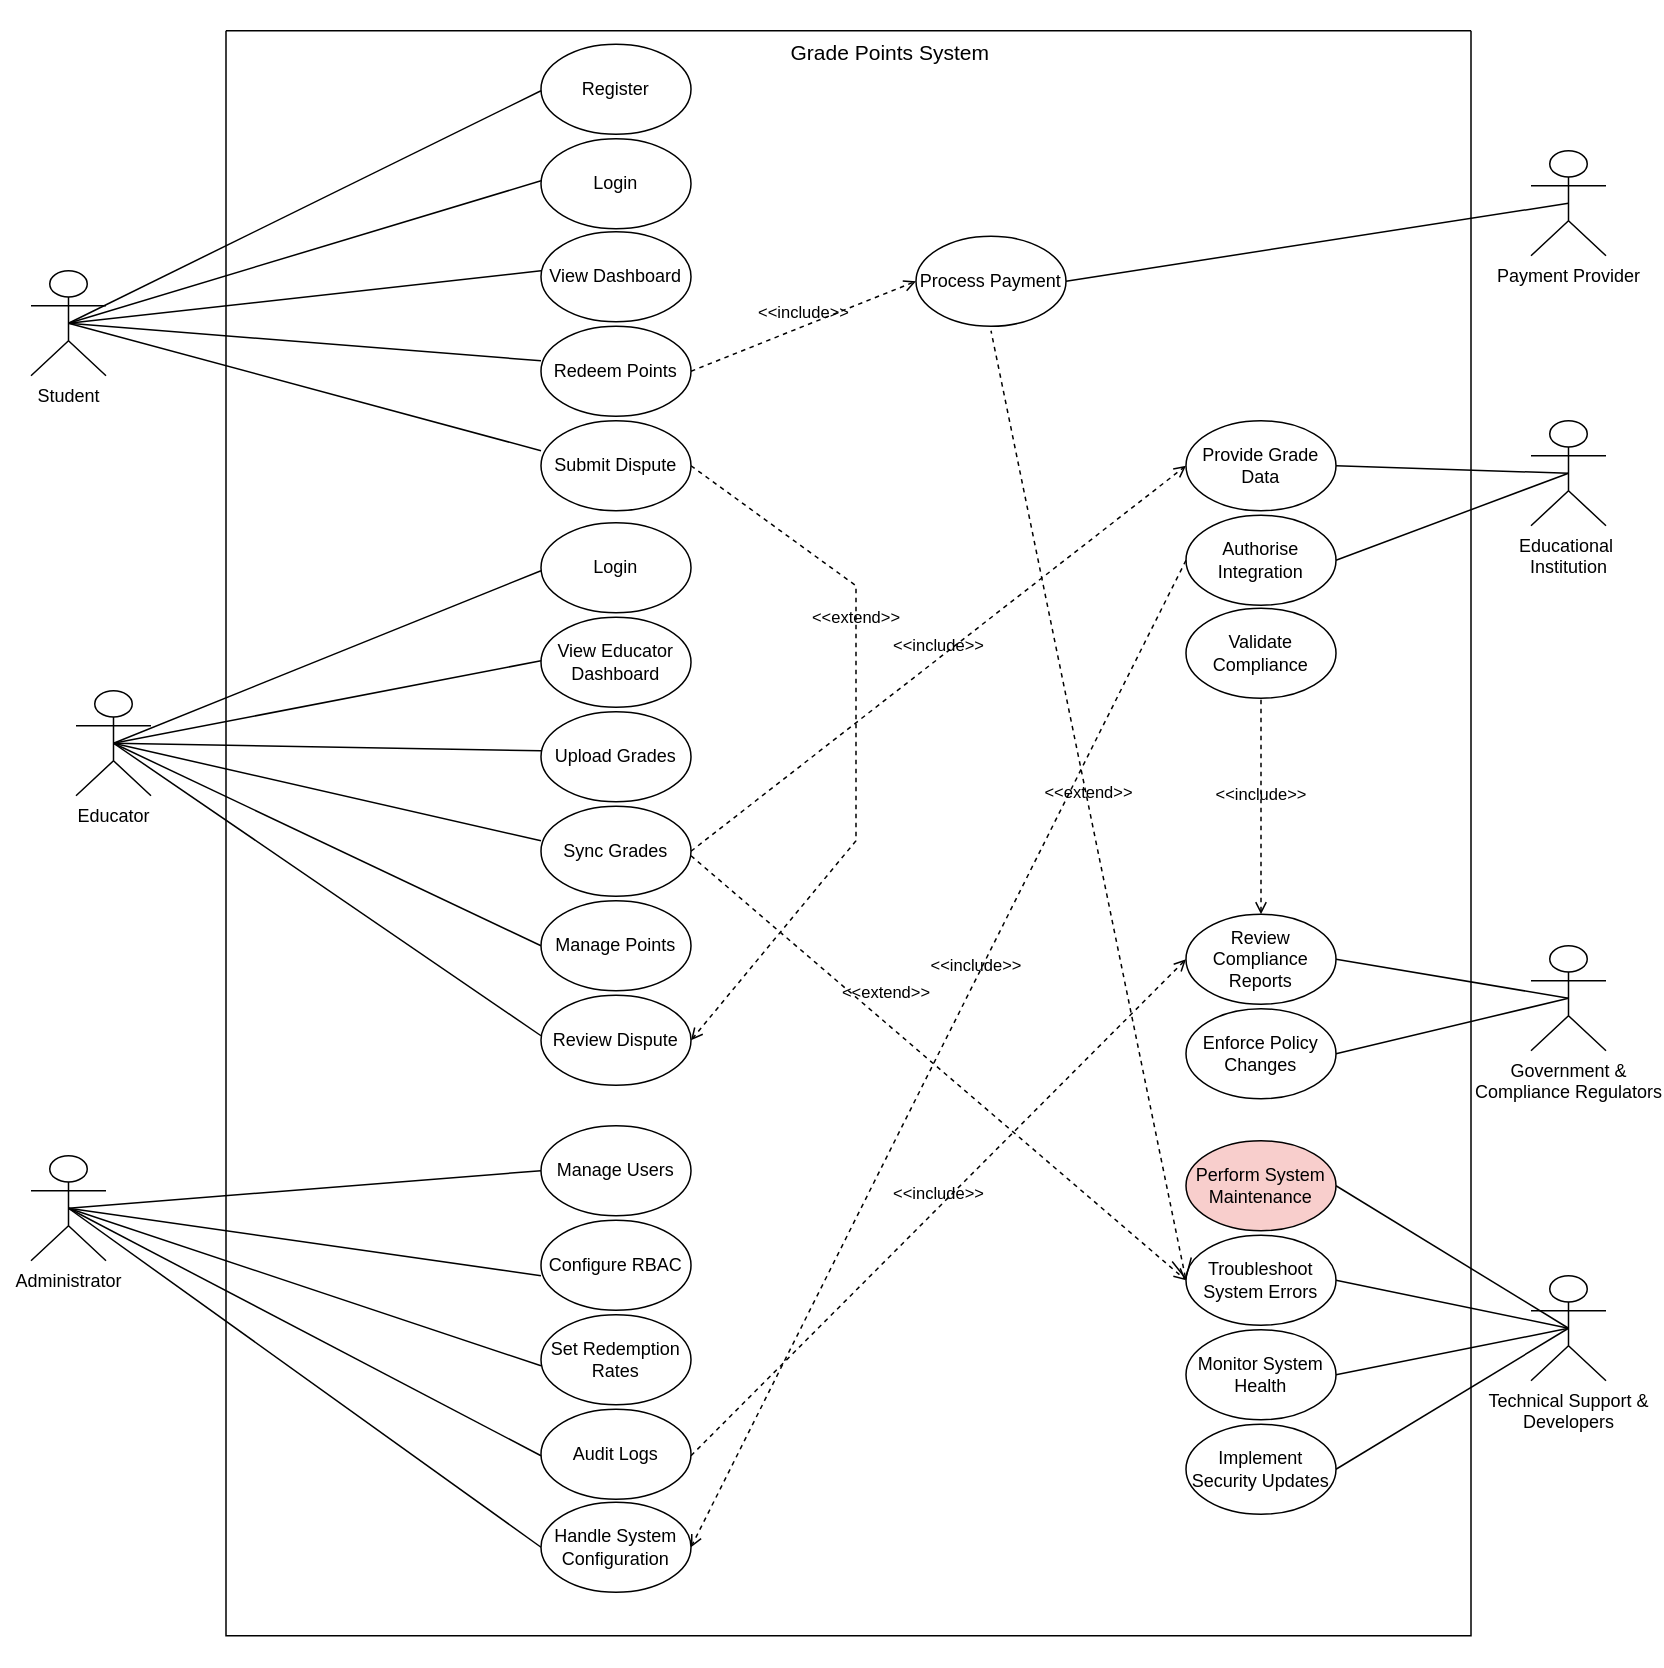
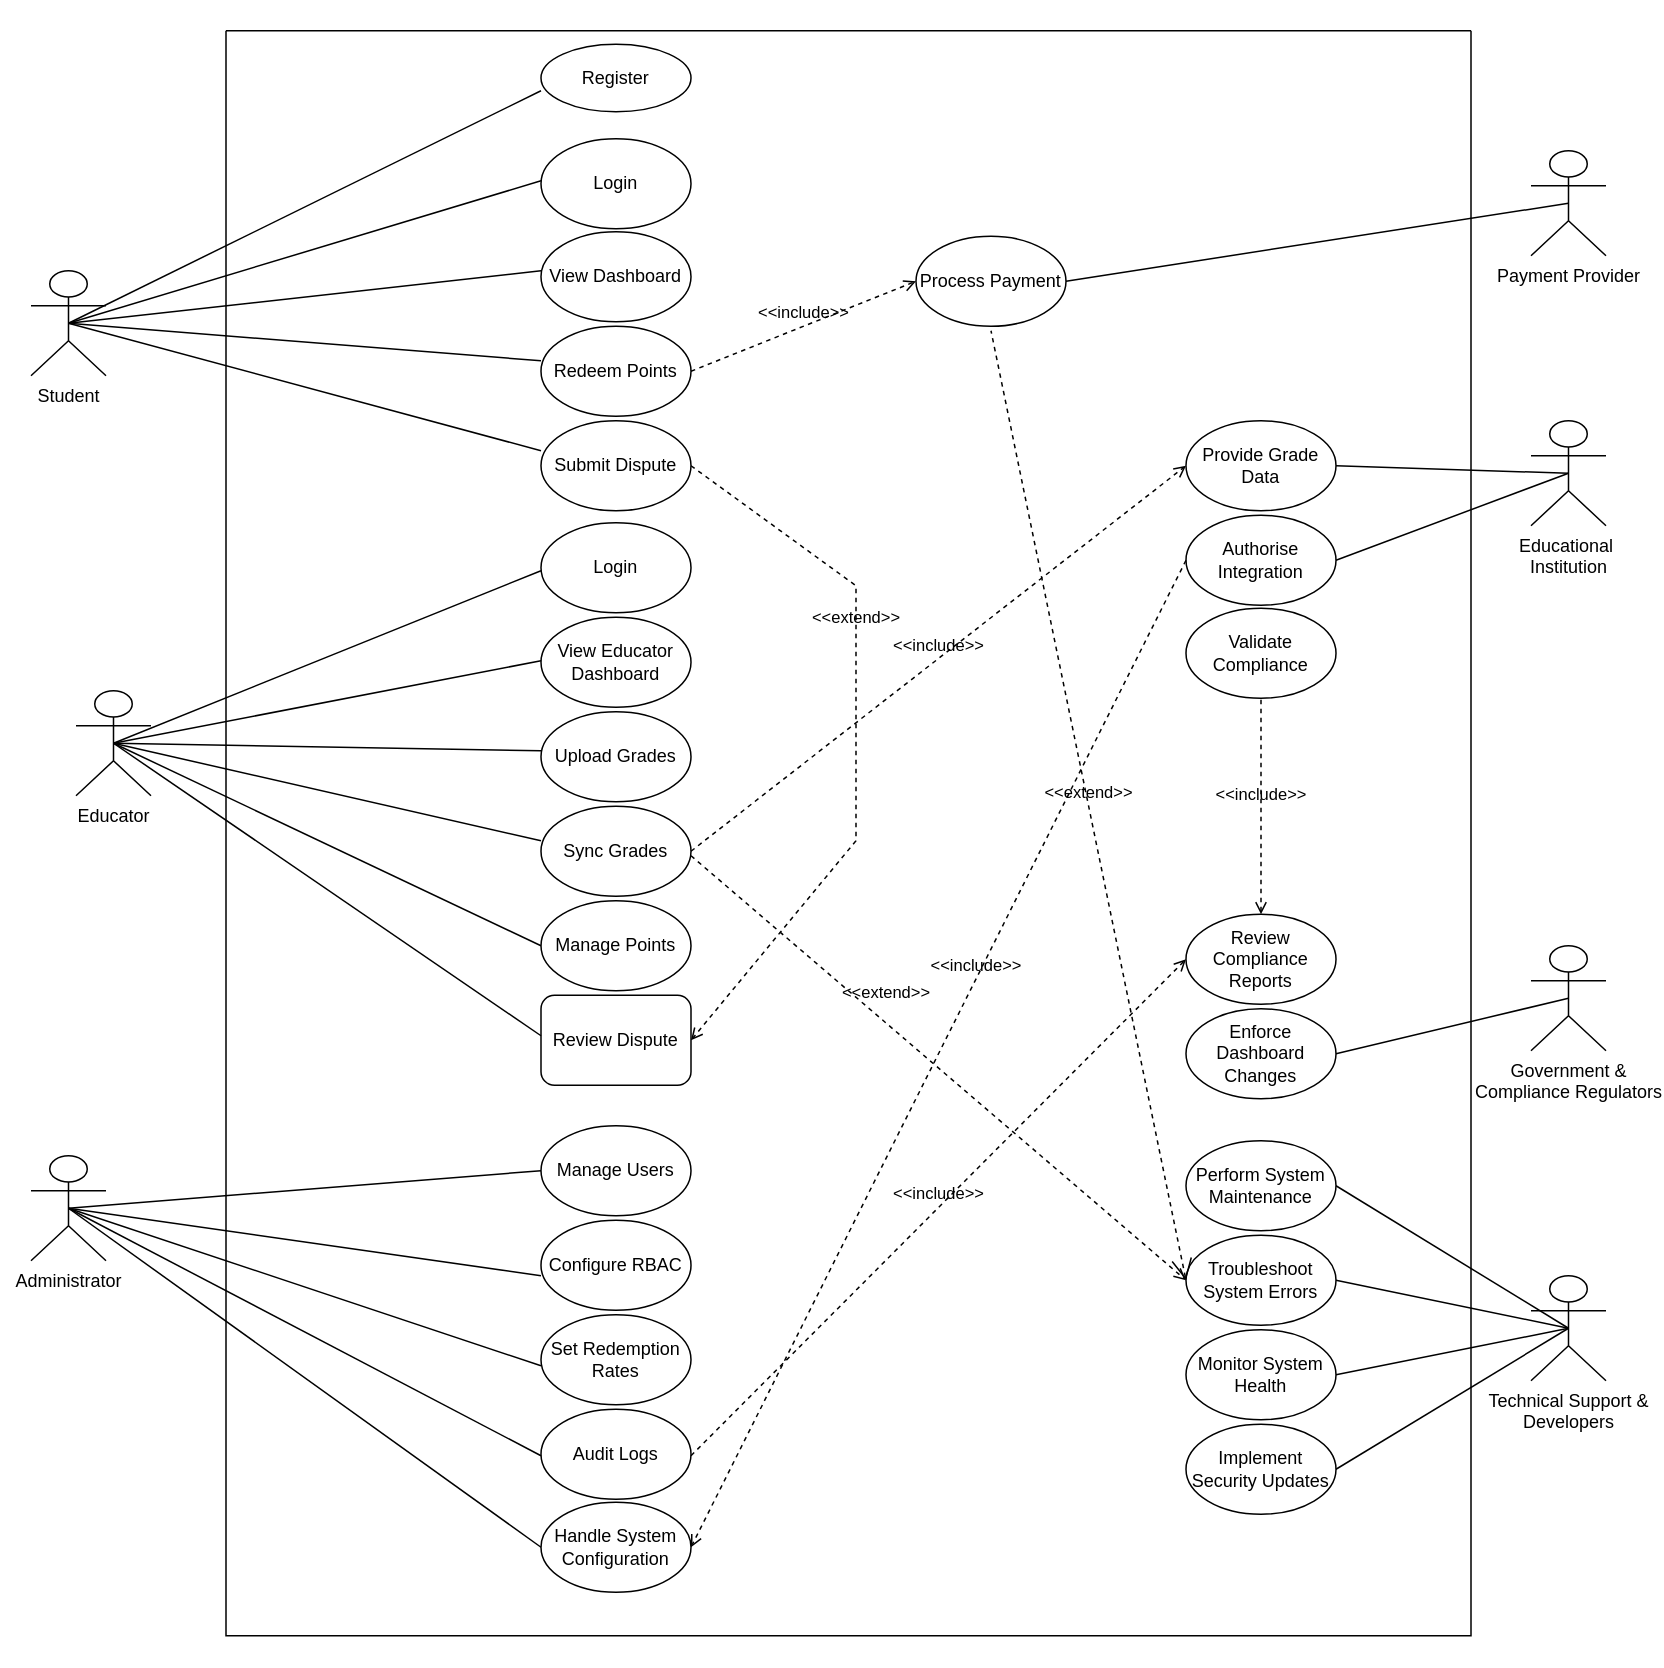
- <mxCell id="3" value="&lt;font style=&quot;font-size: 14px;&quot;&gt;Grade Points System&lt;/font&gt;" style="text;html=1;align=center;verticalAlign=middle;whiteSpace=wrap;rounded=0;" vertex="1" parent="2"><mxGeometry x="373" width="140" height="30" as="geometry" /></mxCell>
- <mxCell id="5" value="Register" style="ellipse;whiteSpace=wrap;html=1;" vertex="1" parent="2"><mxGeometry x="210" y="9" width="100" height="60" as="geometry" /></mxCell>
+ <mxCell id="5" value="Register" style="ellipse;whiteSpace=wrap;html=1;" vertex="1" parent="2"><mxGeometry x="210" y="9" width="100" height="45" as="geometry" /></mxCell>
- <mxCell id="61" value="" style="endArrow=none;html=1;rounded=0;entryX=0.5;entryY=0.5;entryDx=0;entryDy=0;entryPerimeter=0;exitX=1;exitY=0.5;exitDx=0;exitDy=0;" edge="1" parent="1" source="39" target="58"><mxGeometry width="50" height="50" relative="1" as="geometry"><mxPoint x="890" y="660" as="sourcePoint" /><mxPoint x="940" y="610" as="targetPoint" /></mxGeometry></mxCell>
- <mxCell id="18" value="Review Dispute" style="ellipse;whiteSpace=wrap;html=1;" vertex="1" parent="2"><mxGeometry x="210" y="643" width="100" height="60" as="geometry" /></mxCell>
+ <mxCell id="18" value="Review Dispute" style="whiteSpace=wrap;html=1;rounded=1;" vertex="1" parent="2"><mxGeometry x="210" y="643" width="100" height="60" as="geometry" /></mxCell>
- <mxCell id="38" value="Enforce Policy Changes" style="ellipse;whiteSpace=wrap;html=1;" vertex="1" parent="2"><mxGeometry x="640" y="652" width="100" height="60" as="geometry" /></mxCell>
+ <mxCell id="38" value="Enforce Dashboard Changes" style="ellipse;whiteSpace=wrap;html=1;" vertex="1" parent="2"><mxGeometry x="640" y="652" width="100" height="60" as="geometry" /></mxCell>
- <mxCell id="42" value="Perform System Maintenance" style="ellipse;whiteSpace=wrap;html=1;fillColor=#f8cecc;" vertex="1" parent="2"><mxGeometry x="640" y="740" width="100" height="60" as="geometry" /></mxCell>
+ <mxCell id="42" value="Perform System Maintenance" style="ellipse;whiteSpace=wrap;html=1;" vertex="1" parent="2"><mxGeometry x="640" y="740" width="100" height="60" as="geometry" /></mxCell>
